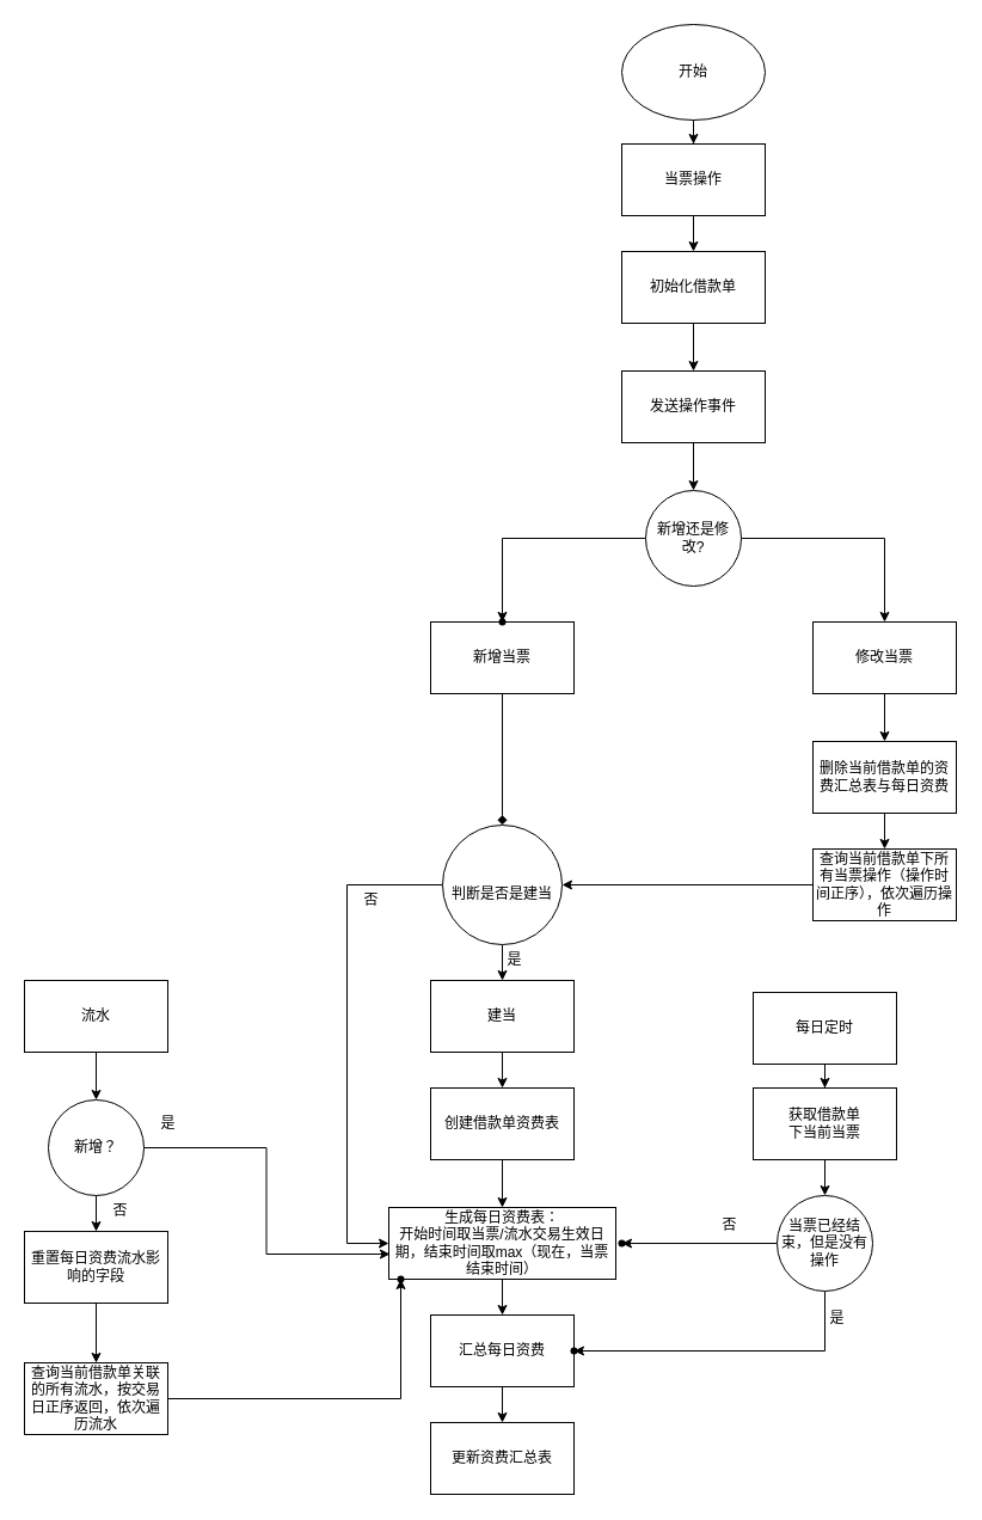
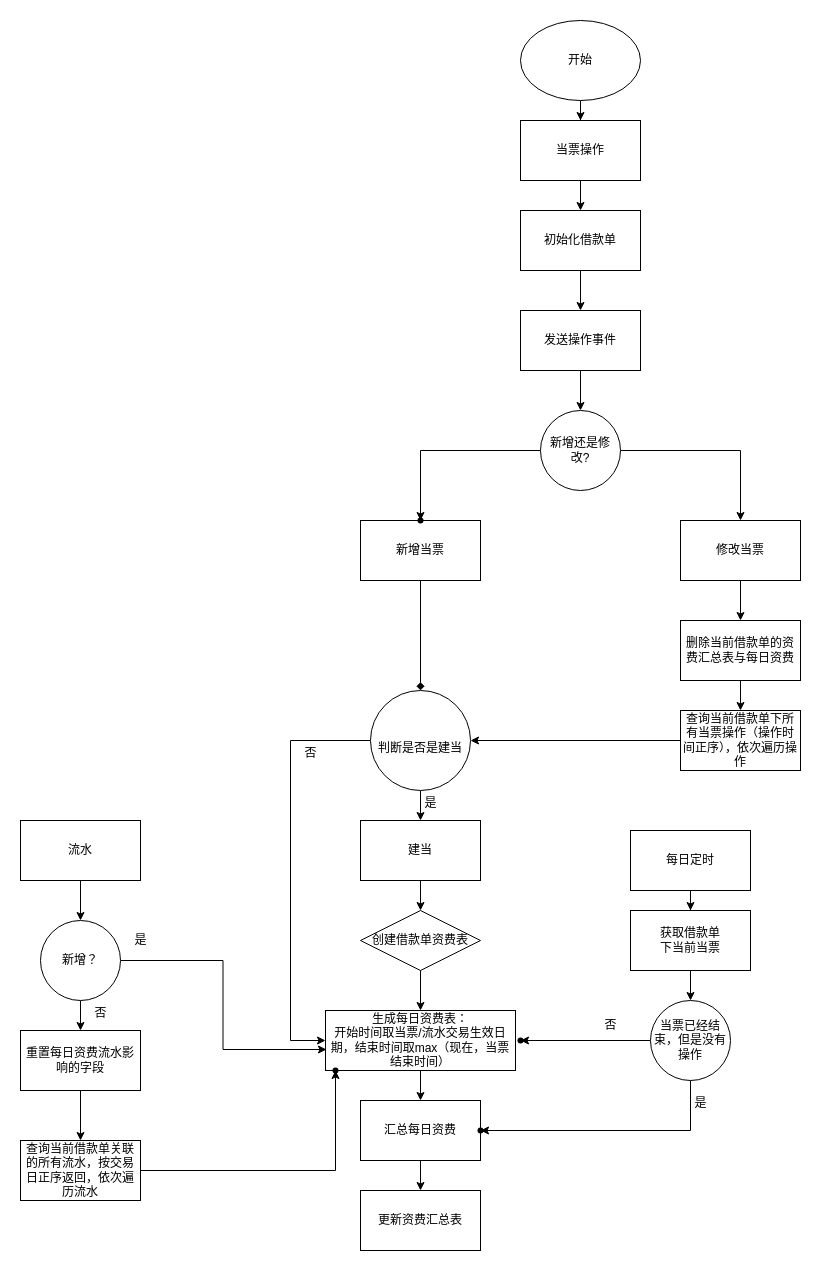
- <mxCell id="24" value="创建借款单资费表" style="whiteSpace=wrap;html=1;" vertex="1" parent="1"><mxGeometry x="360" y="910" width="120" height="60" as="geometry" /></mxCell>
+ <mxCell id="24" value="创建借款单资费表" style="rhombus;whiteSpace=wrap;html=1;" vertex="1" parent="1"><mxGeometry x="360" y="910" width="120" height="60" as="geometry" /></mxCell>
